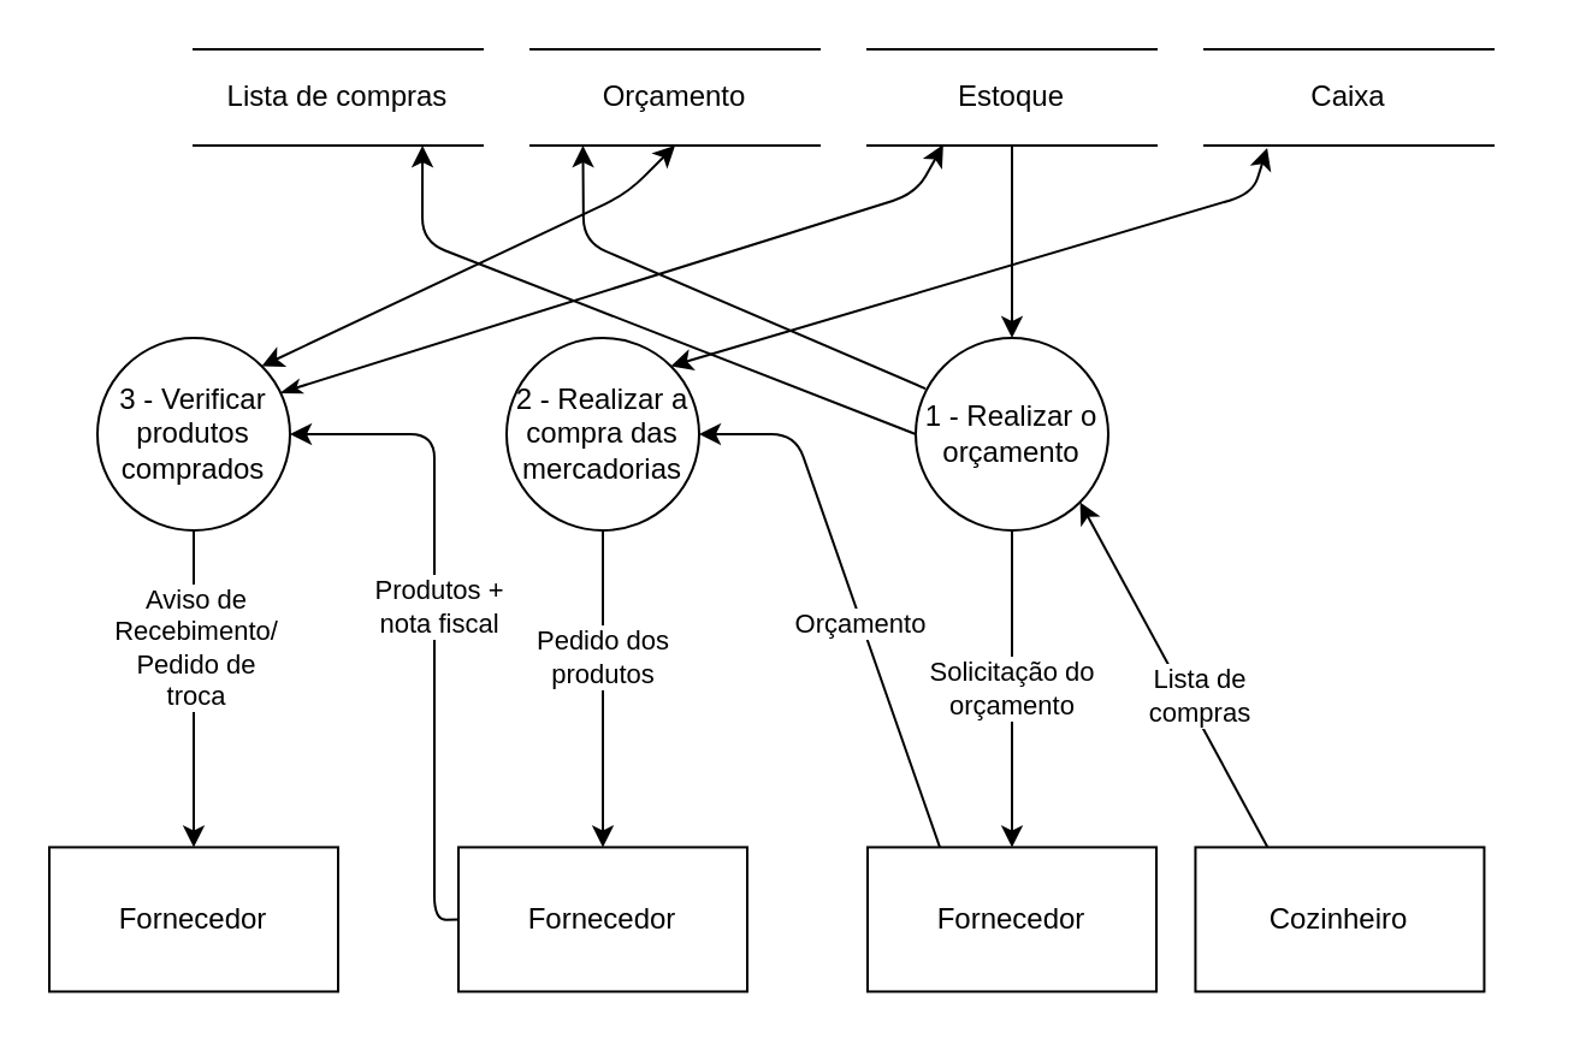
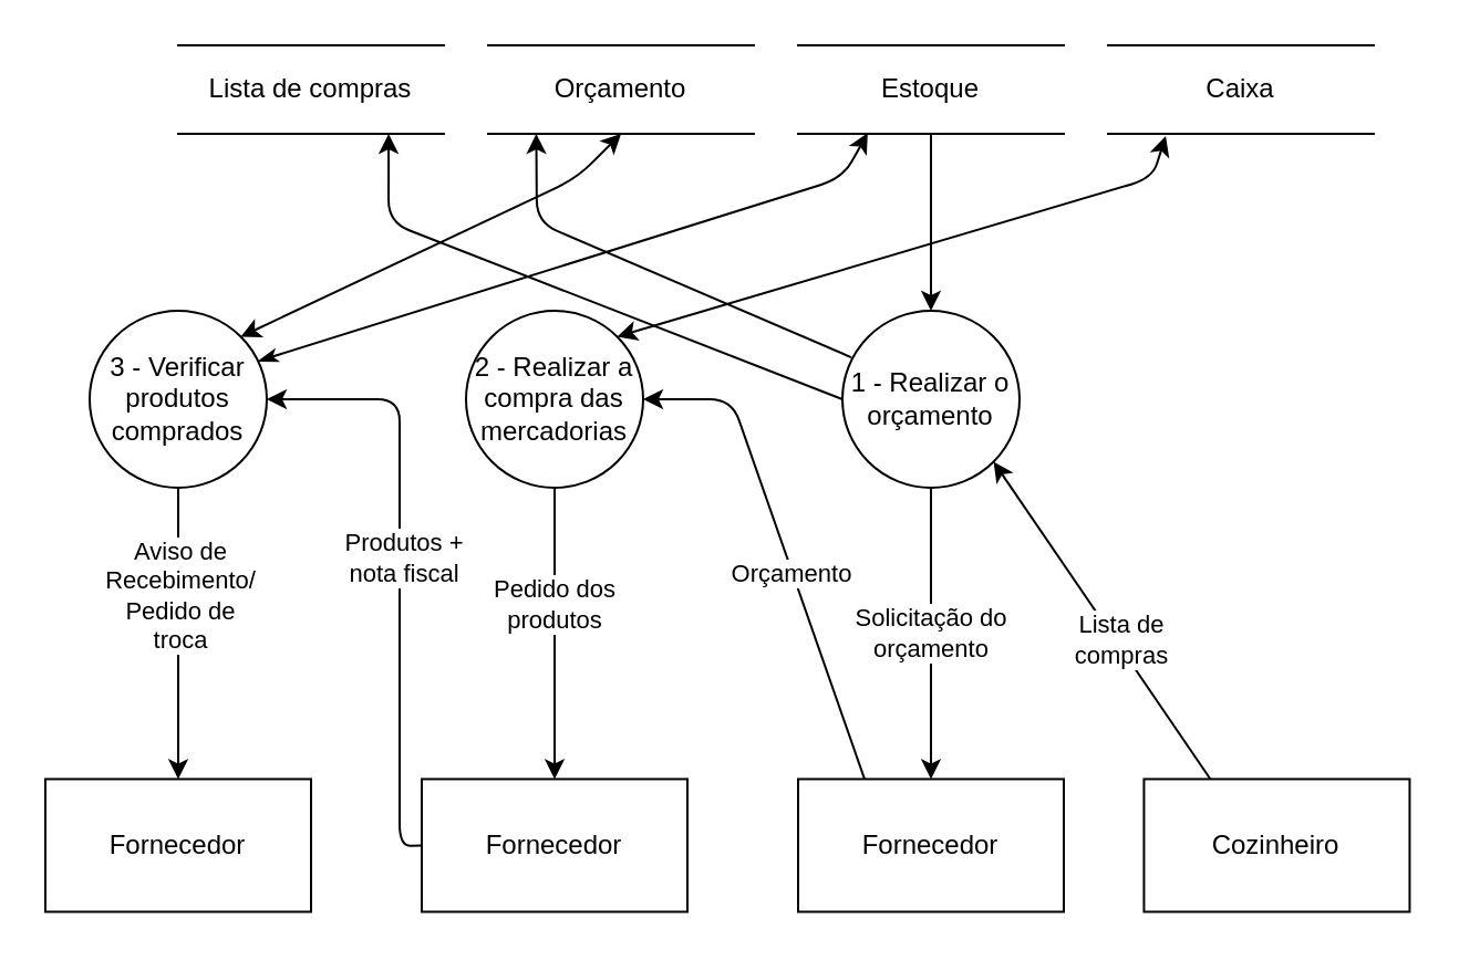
- <mxCell id="9" value="Cozinheiro" style="rounded=0;whiteSpace=wrap;html=1;" parent="1" vertex="1"><mxGeometry x="496.22" y="351.72" width="120" height="60" as="geometry" /></mxCell>
+ <mxCell id="9" value="Cozinheiro" style="rounded=0;whiteSpace=wrap;html=1;" parent="1" vertex="1"><mxGeometry x="516.22" y="351.72" width="120" height="60" as="geometry" /></mxCell>
